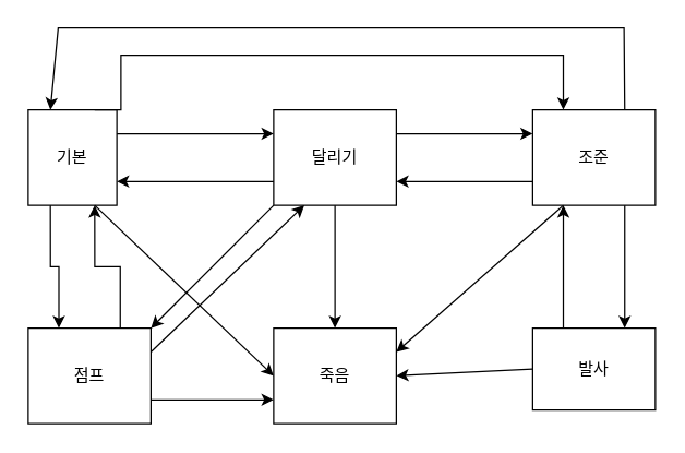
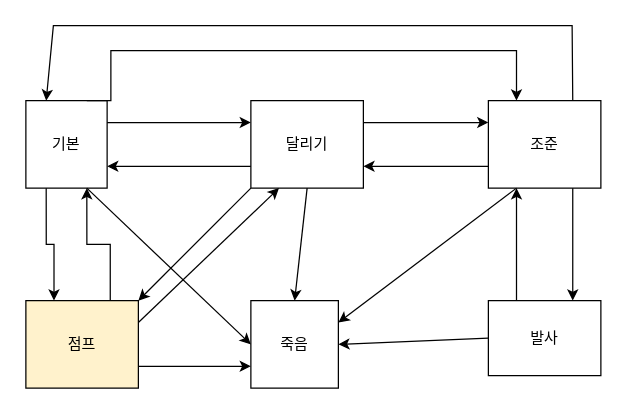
- <mxCell id="20" value="점프" style="rounded=0;whiteSpace=wrap;html=1;" vertex="1" parent="1"><mxGeometry x="20" y="240" width="90" height="70" as="geometry" /></mxCell>
+ <mxCell id="20" value="점프" style="rounded=0;whiteSpace=wrap;html=1;fillColor=#fff2cc;" vertex="1" parent="1"><mxGeometry x="20" y="240" width="90" height="70" as="geometry" /></mxCell>
- <mxCell id="6" value="죽음" style="rounded=0;whiteSpace=wrap;html=1;" parent="1" vertex="1"><mxGeometry x="200" y="240" width="90" height="70" as="geometry" /></mxCell>
+ <mxCell id="6" value="죽음" style="rounded=0;whiteSpace=wrap;html=1;" parent="1" vertex="1"><mxGeometry x="200" y="240" width="70" height="70" as="geometry" /></mxCell>
